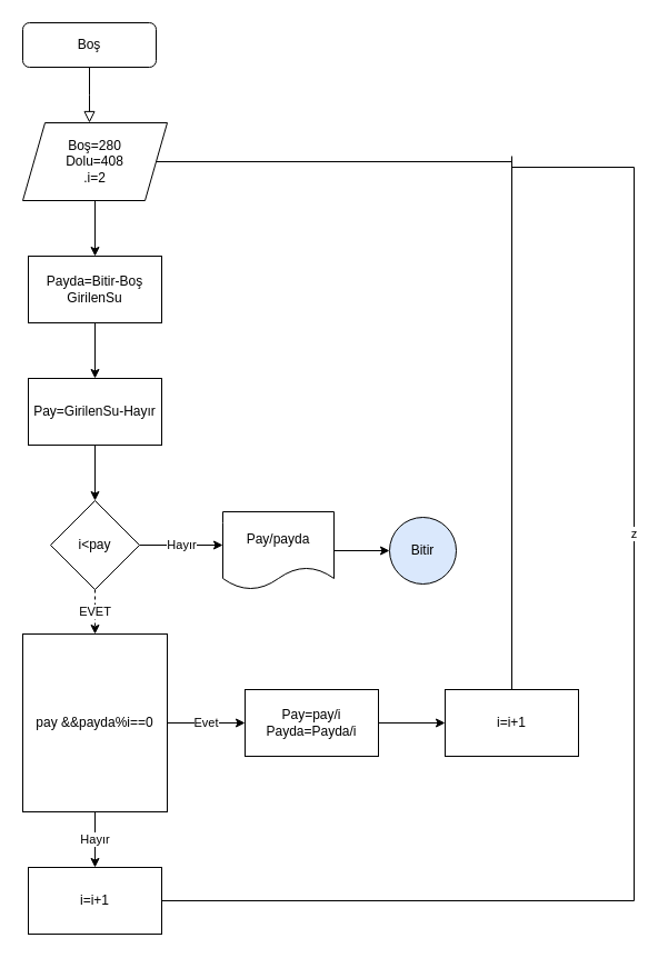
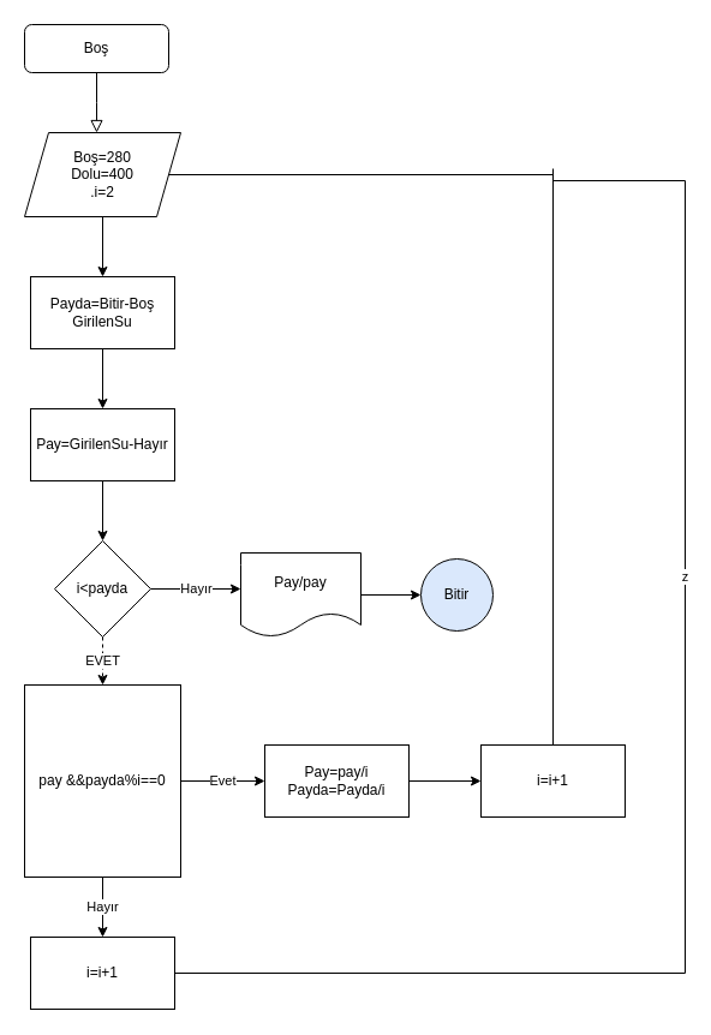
- <mxCell id="4" value="Boş=280&lt;br&gt;Dolu=408&lt;br&gt;.i=2" style="shape=parallelogram;perimeter=parallelogramPerimeter;whiteSpace=wrap;html=1;fixedSize=1;" vertex="1" parent="1"><mxGeometry x="20" y="110" width="130" height="70" as="geometry" /></mxCell>
+ <mxCell id="4" value="Boş=280&lt;br&gt;Dolu=400&lt;br&gt;.i=2" style="shape=parallelogram;perimeter=parallelogramPerimeter;whiteSpace=wrap;html=1;fixedSize=1;" vertex="1" parent="1"><mxGeometry x="20" y="110" width="130" height="70" as="geometry" /></mxCell>
- <mxCell id="25" value="Pay/payda" style="shape=document;whiteSpace=wrap;html=1;boundedLbl=1;size=0.286;" vertex="1" parent="1"><mxGeometry x="200" y="460" width="100" height="70" as="geometry" /></mxCell>
+ <mxCell id="25" value="Pay/pay" style="shape=document;whiteSpace=wrap;html=1;boundedLbl=1;size=0.286;" vertex="1" parent="1"><mxGeometry x="200" y="460" width="100" height="70" as="geometry" /></mxCell>
- <mxCell id="10" value="i&amp;lt;pay" style="rhombus;whiteSpace=wrap;html=1;" vertex="1" parent="1"><mxGeometry x="45" y="450" width="80" height="80" as="geometry" /></mxCell>
+ <mxCell id="10" value="i&amp;lt;payda" style="rhombus;whiteSpace=wrap;html=1;" vertex="1" parent="1"><mxGeometry x="45" y="450" width="80" height="80" as="geometry" /></mxCell>
